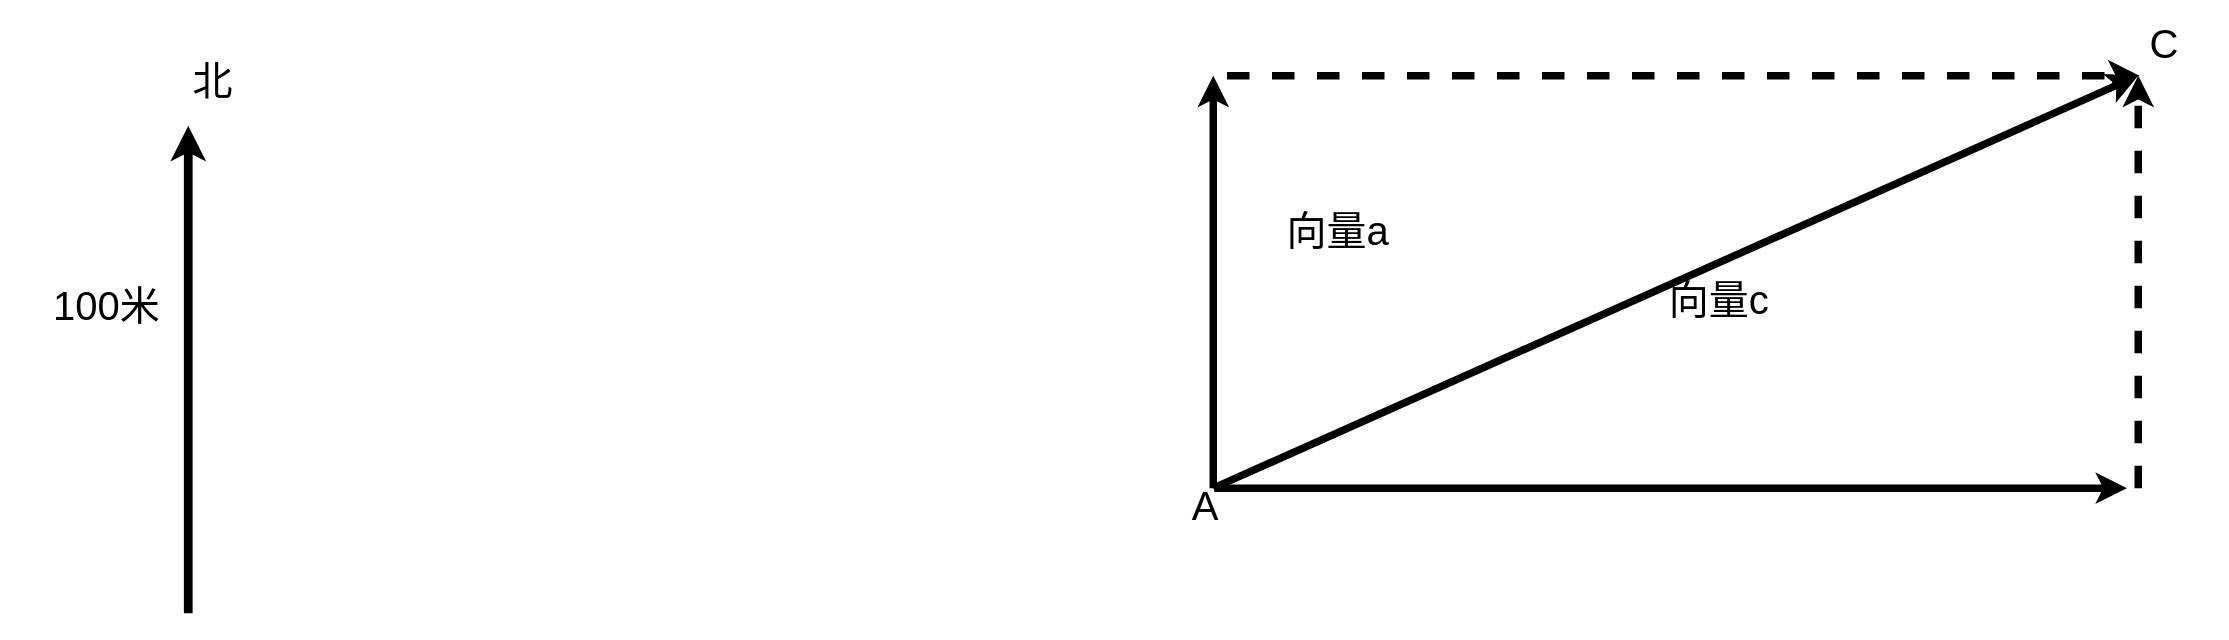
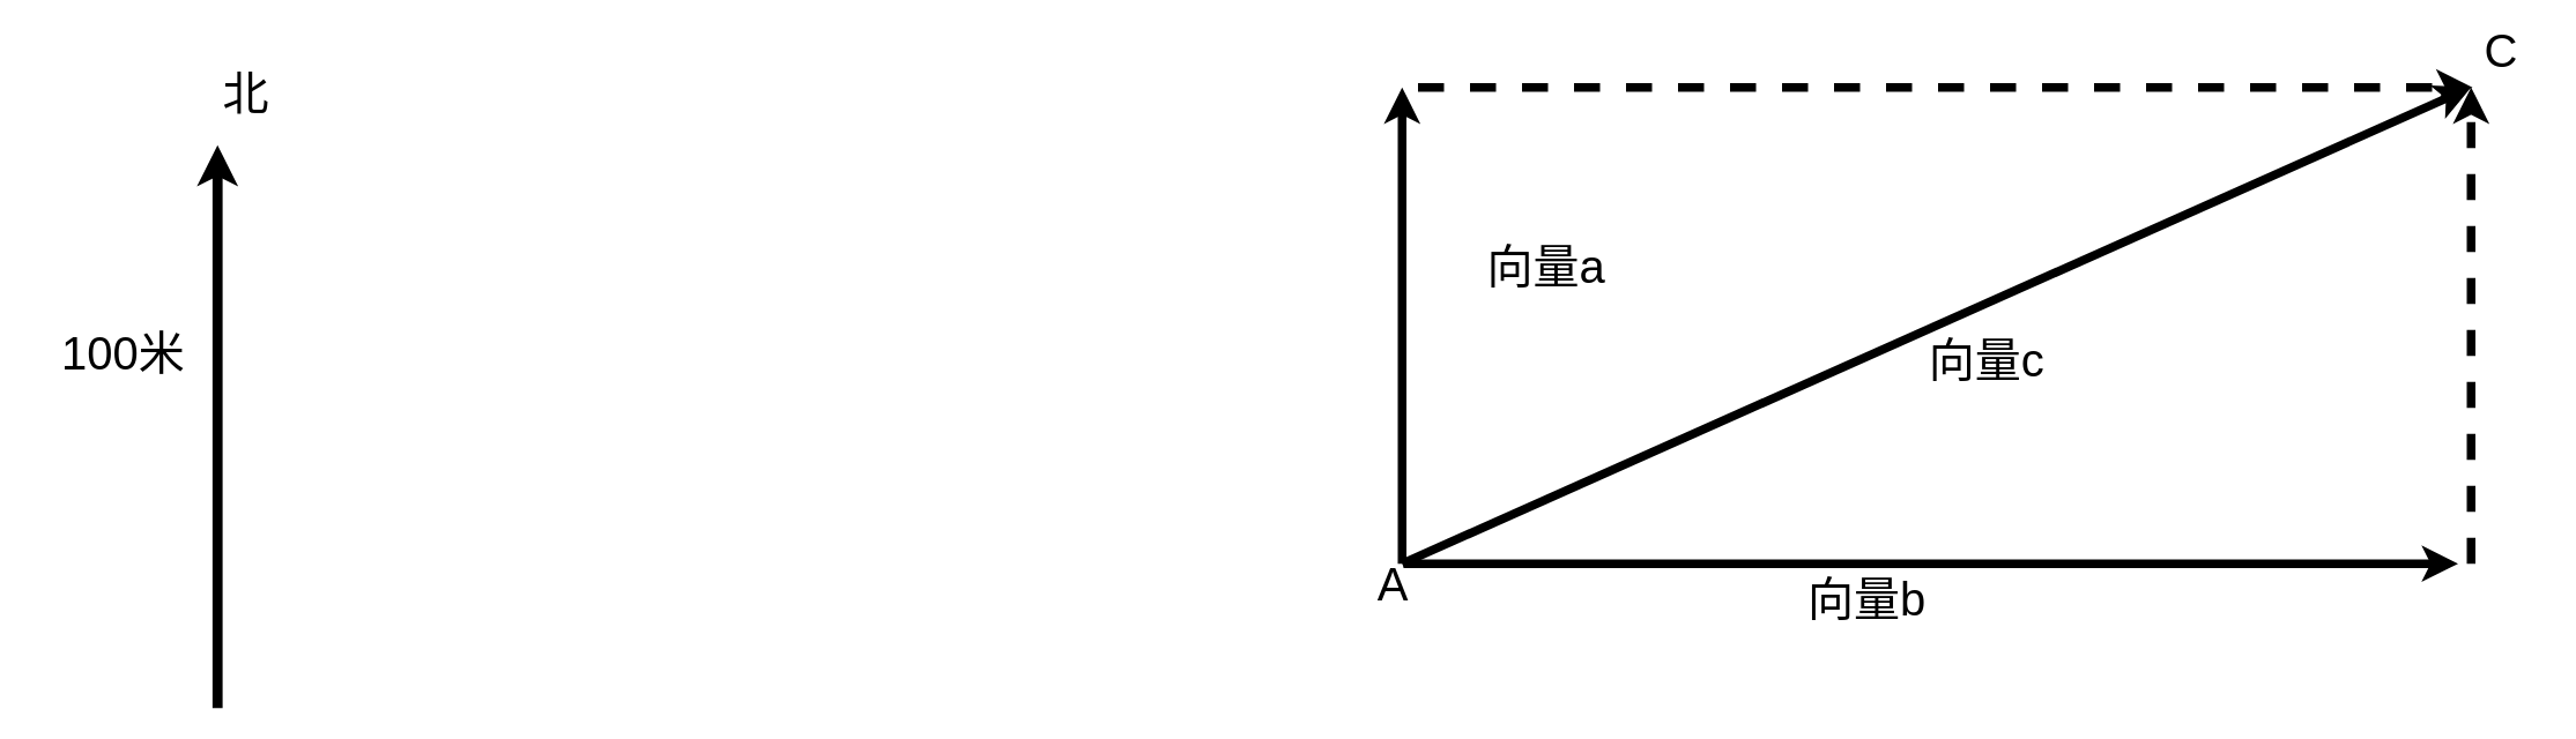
- <mxCell id="12" value="&lt;span style=&quot;font-size: 32px;&quot;&gt;向量c&lt;/span&gt;" style="text;html=1;align=center;verticalAlign=middle;whiteSpace=wrap;rounded=0;" vertex="1" parent="1"><mxGeometry x="1320" y="225" width="110" height="30" as="geometry" /></mxCell>
+ <mxCell id="12" value="&lt;span style=&quot;font-size: 32px;&quot;&gt;向量c&lt;/span&gt;" style="text;html=1;align=center;verticalAlign=middle;whiteSpace=wrap;rounded=0;" vertex="1" parent="1"><mxGeometry x="1320" y="235" width="110" height="30" as="geometry" /></mxCell>
+ <mxCell id="11" value="&lt;span style=&quot;font-size: 32px;&quot;&gt;向量b&lt;/span&gt;" style="text;html=1;align=center;verticalAlign=middle;whiteSpace=wrap;rounded=0;" vertex="1" parent="1"><mxGeometry x="1237" y="400" width="110" height="30" as="geometry" /></mxCell>
